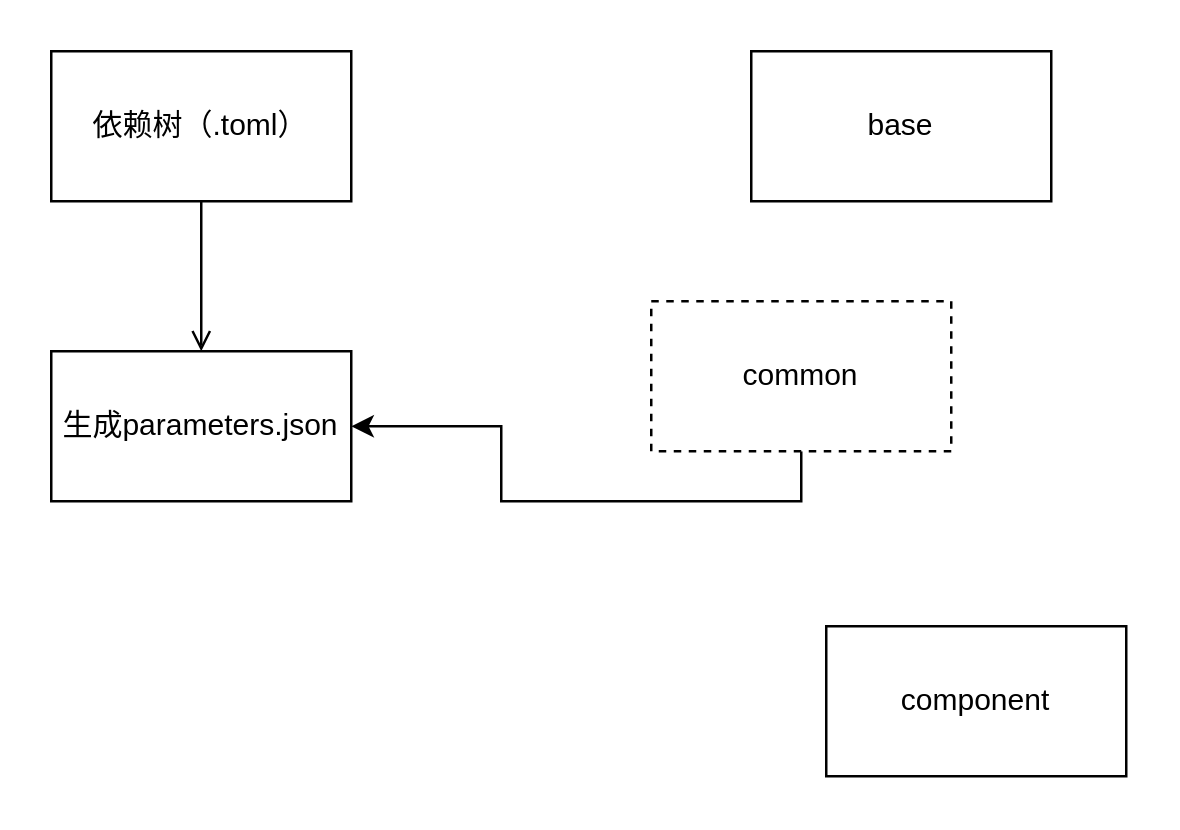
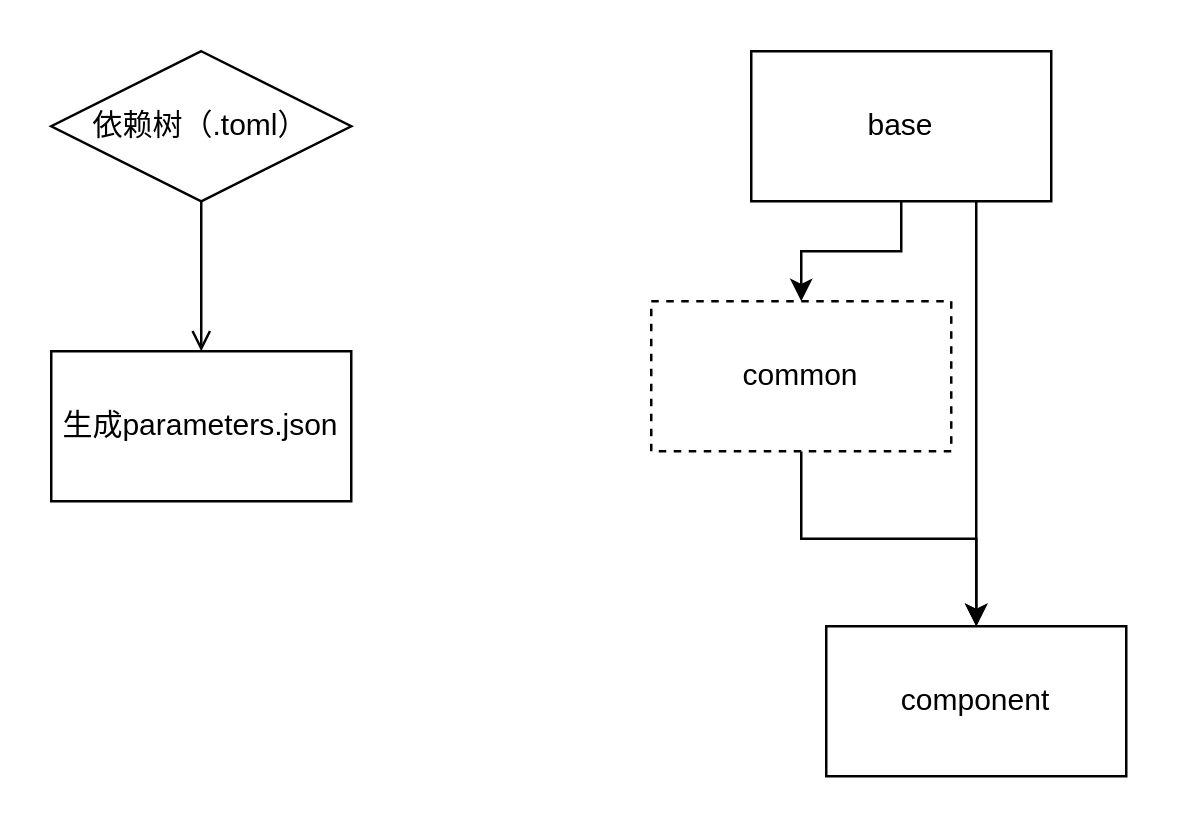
- <mxCell id="3" value="依赖树（.toml）" style="rounded=0;whiteSpace=wrap;html=1;" vertex="1" parent="1"><mxGeometry x="20" y="20" width="120" height="60" as="geometry" /></mxCell>
+ <mxCell id="3" value="依赖树（.toml）" style="rhombus;whiteSpace=wrap;html=1;" vertex="1" parent="1"><mxGeometry x="20" y="20" width="120" height="60" as="geometry" /></mxCell>
+ <mxCell id="5" style="edgeStyle=orthogonalEdgeStyle;rounded=0;orthogonalLoop=1;jettySize=auto;html=1;exitX=0.5;exitY=1;exitDx=0;exitDy=0;entryX=0.5;entryY=0;entryDx=0;entryDy=0;" edge="1" parent="1" source="7" target="9"><mxGeometry relative="1" as="geometry" /></mxCell>
+ <mxCell id="6" style="edgeStyle=orthogonalEdgeStyle;rounded=0;orthogonalLoop=1;jettySize=auto;html=1;exitX=0.75;exitY=1;exitDx=0;exitDy=0;" edge="1" parent="1" source="7" target="10"><mxGeometry relative="1" as="geometry"><mxPoint x="420" y="220" as="targetPoint" /></mxGeometry></mxCell>
- <mxCell id="8" style="edgeStyle=orthogonalEdgeStyle;rounded=0;orthogonalLoop=1;jettySize=auto;html=1;exitX=0.5;exitY=1;exitDx=0;exitDy=0;" edge="1" parent="1" source="9" target="4"><mxGeometry relative="1" as="geometry" /></mxCell>
+ <mxCell id="8" style="edgeStyle=orthogonalEdgeStyle;rounded=0;orthogonalLoop=1;jettySize=auto;html=1;exitX=0.5;exitY=1;exitDx=0;exitDy=0;entryX=0.5;entryY=0;entryDx=0;entryDy=0;" edge="1" parent="1" source="9" target="10"><mxGeometry relative="1" as="geometry" /></mxCell>
